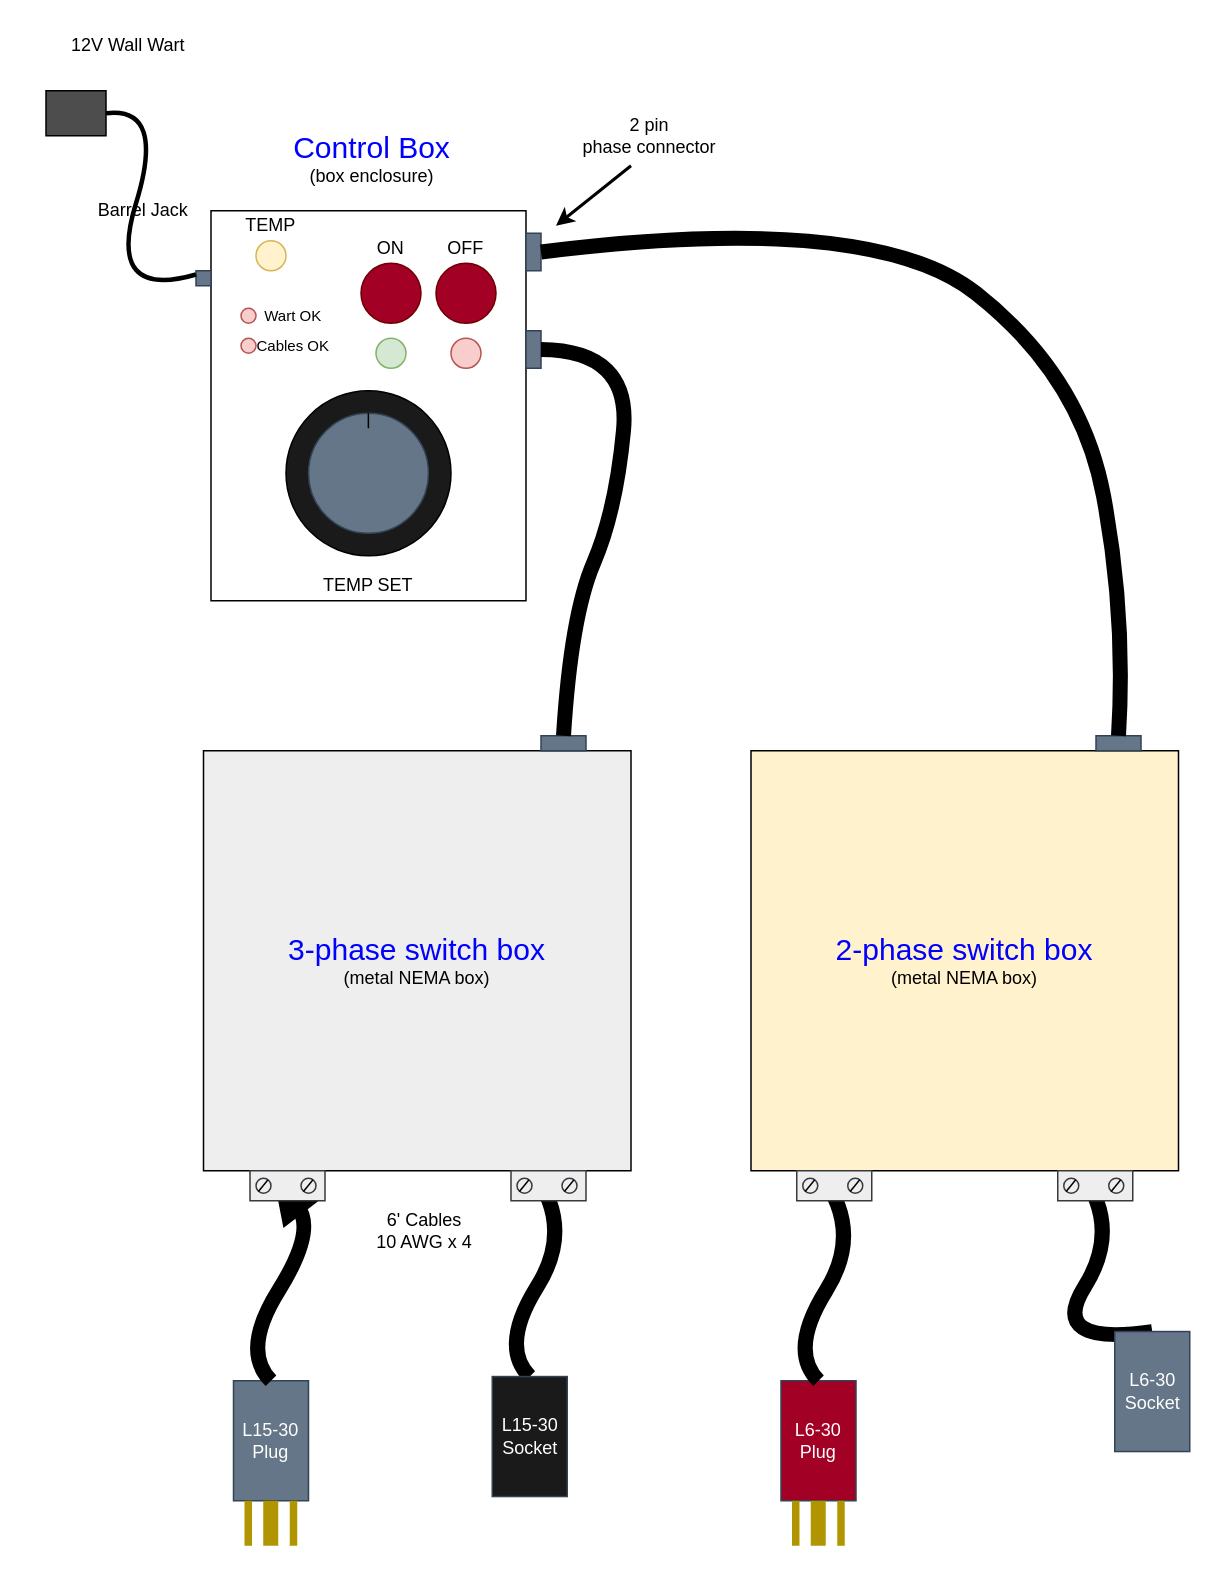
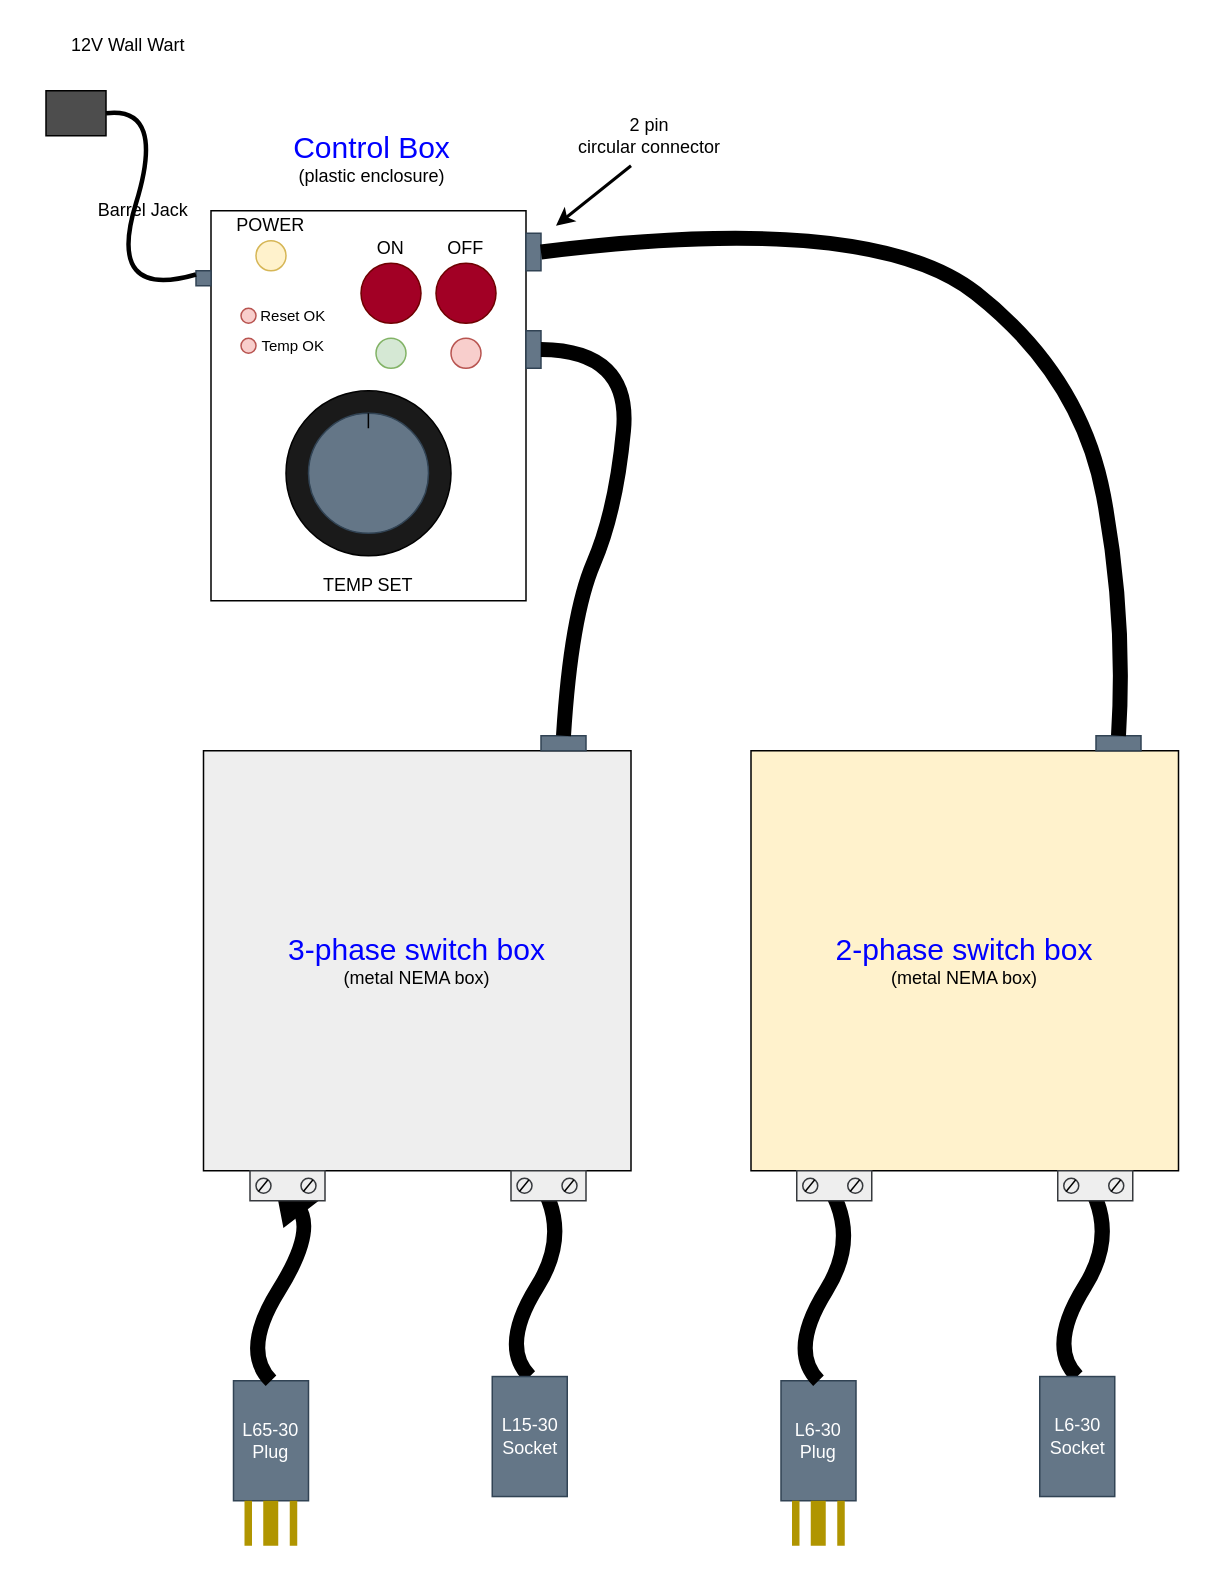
- <mxCell id="42" value="2 pin&lt;br&gt;phase connector" style="text;html=1;strokeColor=none;fillColor=none;align=center;verticalAlign=middle;whiteSpace=wrap;rounded=0;" vertex="1" parent="1"><mxGeometry x="370" y="80" width="125" height="20" as="geometry" /></mxCell>
+ <mxCell id="42" value="2 pin&lt;br&gt;circular connector" style="text;html=1;strokeColor=none;fillColor=none;align=center;verticalAlign=middle;whiteSpace=wrap;rounded=0;" vertex="1" parent="1"><mxGeometry x="370" y="80" width="125" height="20" as="geometry" /></mxCell>
- <mxCell id="69" value="&lt;font style=&quot;font-size: 20px&quot; color=&quot;#0000ff&quot;&gt;Control Box&lt;/font&gt;&lt;br&gt;(box enclosure)" style="text;html=1;strokeColor=none;fillColor=none;align=center;verticalAlign=middle;whiteSpace=wrap;rounded=0;" vertex="1" parent="1"><mxGeometry x="175" y="90" width="145" height="30" as="geometry" /></mxCell>
+ <mxCell id="69" value="&lt;font style=&quot;font-size: 20px&quot; color=&quot;#0000ff&quot;&gt;Control Box&lt;/font&gt;&lt;br&gt;(plastic enclosure)" style="text;html=1;strokeColor=none;fillColor=none;align=center;verticalAlign=middle;whiteSpace=wrap;rounded=0;" vertex="1" parent="1"><mxGeometry x="175" y="90" width="145" height="30" as="geometry" /></mxCell>
- <mxCell id="13" value="TEMP" style="text;html=1;strokeColor=none;fillColor=none;align=center;verticalAlign=middle;whiteSpace=wrap;rounded=0;" vertex="1" parent="1"><mxGeometry x="160" y="140" width="40" height="20" as="geometry" /></mxCell>
+ <mxCell id="13" value="POWER" style="text;html=1;strokeColor=none;fillColor=none;align=center;verticalAlign=middle;whiteSpace=wrap;rounded=0;" vertex="1" parent="1"><mxGeometry x="160" y="140" width="40" height="20" as="geometry" /></mxCell>
- <mxCell id="15" value="&lt;font style=&quot;font-size: 10px&quot;&gt;Wart OK&lt;/font&gt;" style="text;html=1;strokeColor=none;fillColor=none;align=center;verticalAlign=middle;whiteSpace=wrap;rounded=0;" vertex="1" parent="1"><mxGeometry x="160" y="200" width="70" height="20" as="geometry" /></mxCell>
+ <mxCell id="15" value="&lt;font style=&quot;font-size: 10px&quot;&gt;Reset OK&lt;/font&gt;" style="text;html=1;strokeColor=none;fillColor=none;align=center;verticalAlign=middle;whiteSpace=wrap;rounded=0;" vertex="1" parent="1"><mxGeometry x="160" y="200" width="70" height="20" as="geometry" /></mxCell>
- <mxCell id="17" value="&lt;font style=&quot;font-size: 10px&quot;&gt;Cables OK&lt;/font&gt;" style="text;html=1;strokeColor=none;fillColor=none;align=center;verticalAlign=middle;whiteSpace=wrap;rounded=0;" vertex="1" parent="1"><mxGeometry x="160" y="220" width="70" height="20" as="geometry" /></mxCell>
+ <mxCell id="17" value="&lt;font style=&quot;font-size: 10px&quot;&gt;Temp OK&lt;/font&gt;" style="text;html=1;strokeColor=none;fillColor=none;align=center;verticalAlign=middle;whiteSpace=wrap;rounded=0;" vertex="1" parent="1"><mxGeometry x="160" y="220" width="70" height="20" as="geometry" /></mxCell>
- <mxCell id="64" value="6' Cables&lt;br&gt;10 AWG x 4" style="text;html=1;strokeColor=none;fillColor=none;align=center;verticalAlign=middle;whiteSpace=wrap;rounded=0;" vertex="1" parent="1"><mxGeometry x="245" y="810" width="75" height="20" as="geometry" /></mxCell>
- <mxCell id="41" value="L6-30&lt;br&gt;Socket" style="rounded=0;whiteSpace=wrap;html=1;fillColor=#647687;strokeColor=#314354;fontColor=#ffffff;" vertex="1" parent="1"><mxGeometry x="742.5" y="887.2" width="50" height="80" as="geometry" /></mxCell>
+ <mxCell id="41" value="L6-30&lt;br&gt;Socket" style="rounded=0;whiteSpace=wrap;html=1;fillColor=#647687;strokeColor=#314354;fontColor=#ffffff;" vertex="1" parent="1"><mxGeometry x="692.5" y="917.2" width="50" height="80" as="geometry" /></mxCell>
- <mxCell id="35" value="L15-30&lt;br&gt;Socket" style="rounded=0;whiteSpace=wrap;html=1;fillColor=#1a1a1a;strokeColor=#314354;fontColor=#ffffff;" vertex="1" parent="1"><mxGeometry x="327.5" y="917.2" width="50" height="80" as="geometry" /></mxCell>
+ <mxCell id="35" value="L15-30&lt;br&gt;Socket" style="rounded=0;whiteSpace=wrap;html=1;fillColor=#647687;strokeColor=#314354;fontColor=#ffffff;" vertex="1" parent="1"><mxGeometry x="327.5" y="917.2" width="50" height="80" as="geometry" /></mxCell>
- <mxCell id="30" value="L15-30&lt;br&gt;Plug" style="rounded=0;whiteSpace=wrap;html=1;fillColor=#647687;strokeColor=#314354;fontColor=#ffffff;" vertex="1" parent="1"><mxGeometry x="155" y="920" width="50" height="80" as="geometry" /></mxCell>
+ <mxCell id="30" value="L65-30&lt;br&gt;Plug" style="rounded=0;whiteSpace=wrap;html=1;fillColor=#647687;strokeColor=#314354;fontColor=#ffffff;" vertex="1" parent="1"><mxGeometry x="155" y="920" width="50" height="80" as="geometry" /></mxCell>
- <mxCell id="36" value="L6-30&lt;br&gt;Plug" style="rounded=0;whiteSpace=wrap;html=1;fillColor=#a20025;strokeColor=#314354;fontColor=#ffffff;" vertex="1" parent="1"><mxGeometry x="520" y="920" width="50" height="80" as="geometry" /></mxCell>
+ <mxCell id="36" value="L6-30&lt;br&gt;Plug" style="rounded=0;whiteSpace=wrap;html=1;fillColor=#647687;strokeColor=#314354;fontColor=#ffffff;" vertex="1" parent="1"><mxGeometry x="520" y="920" width="50" height="80" as="geometry" /></mxCell>
